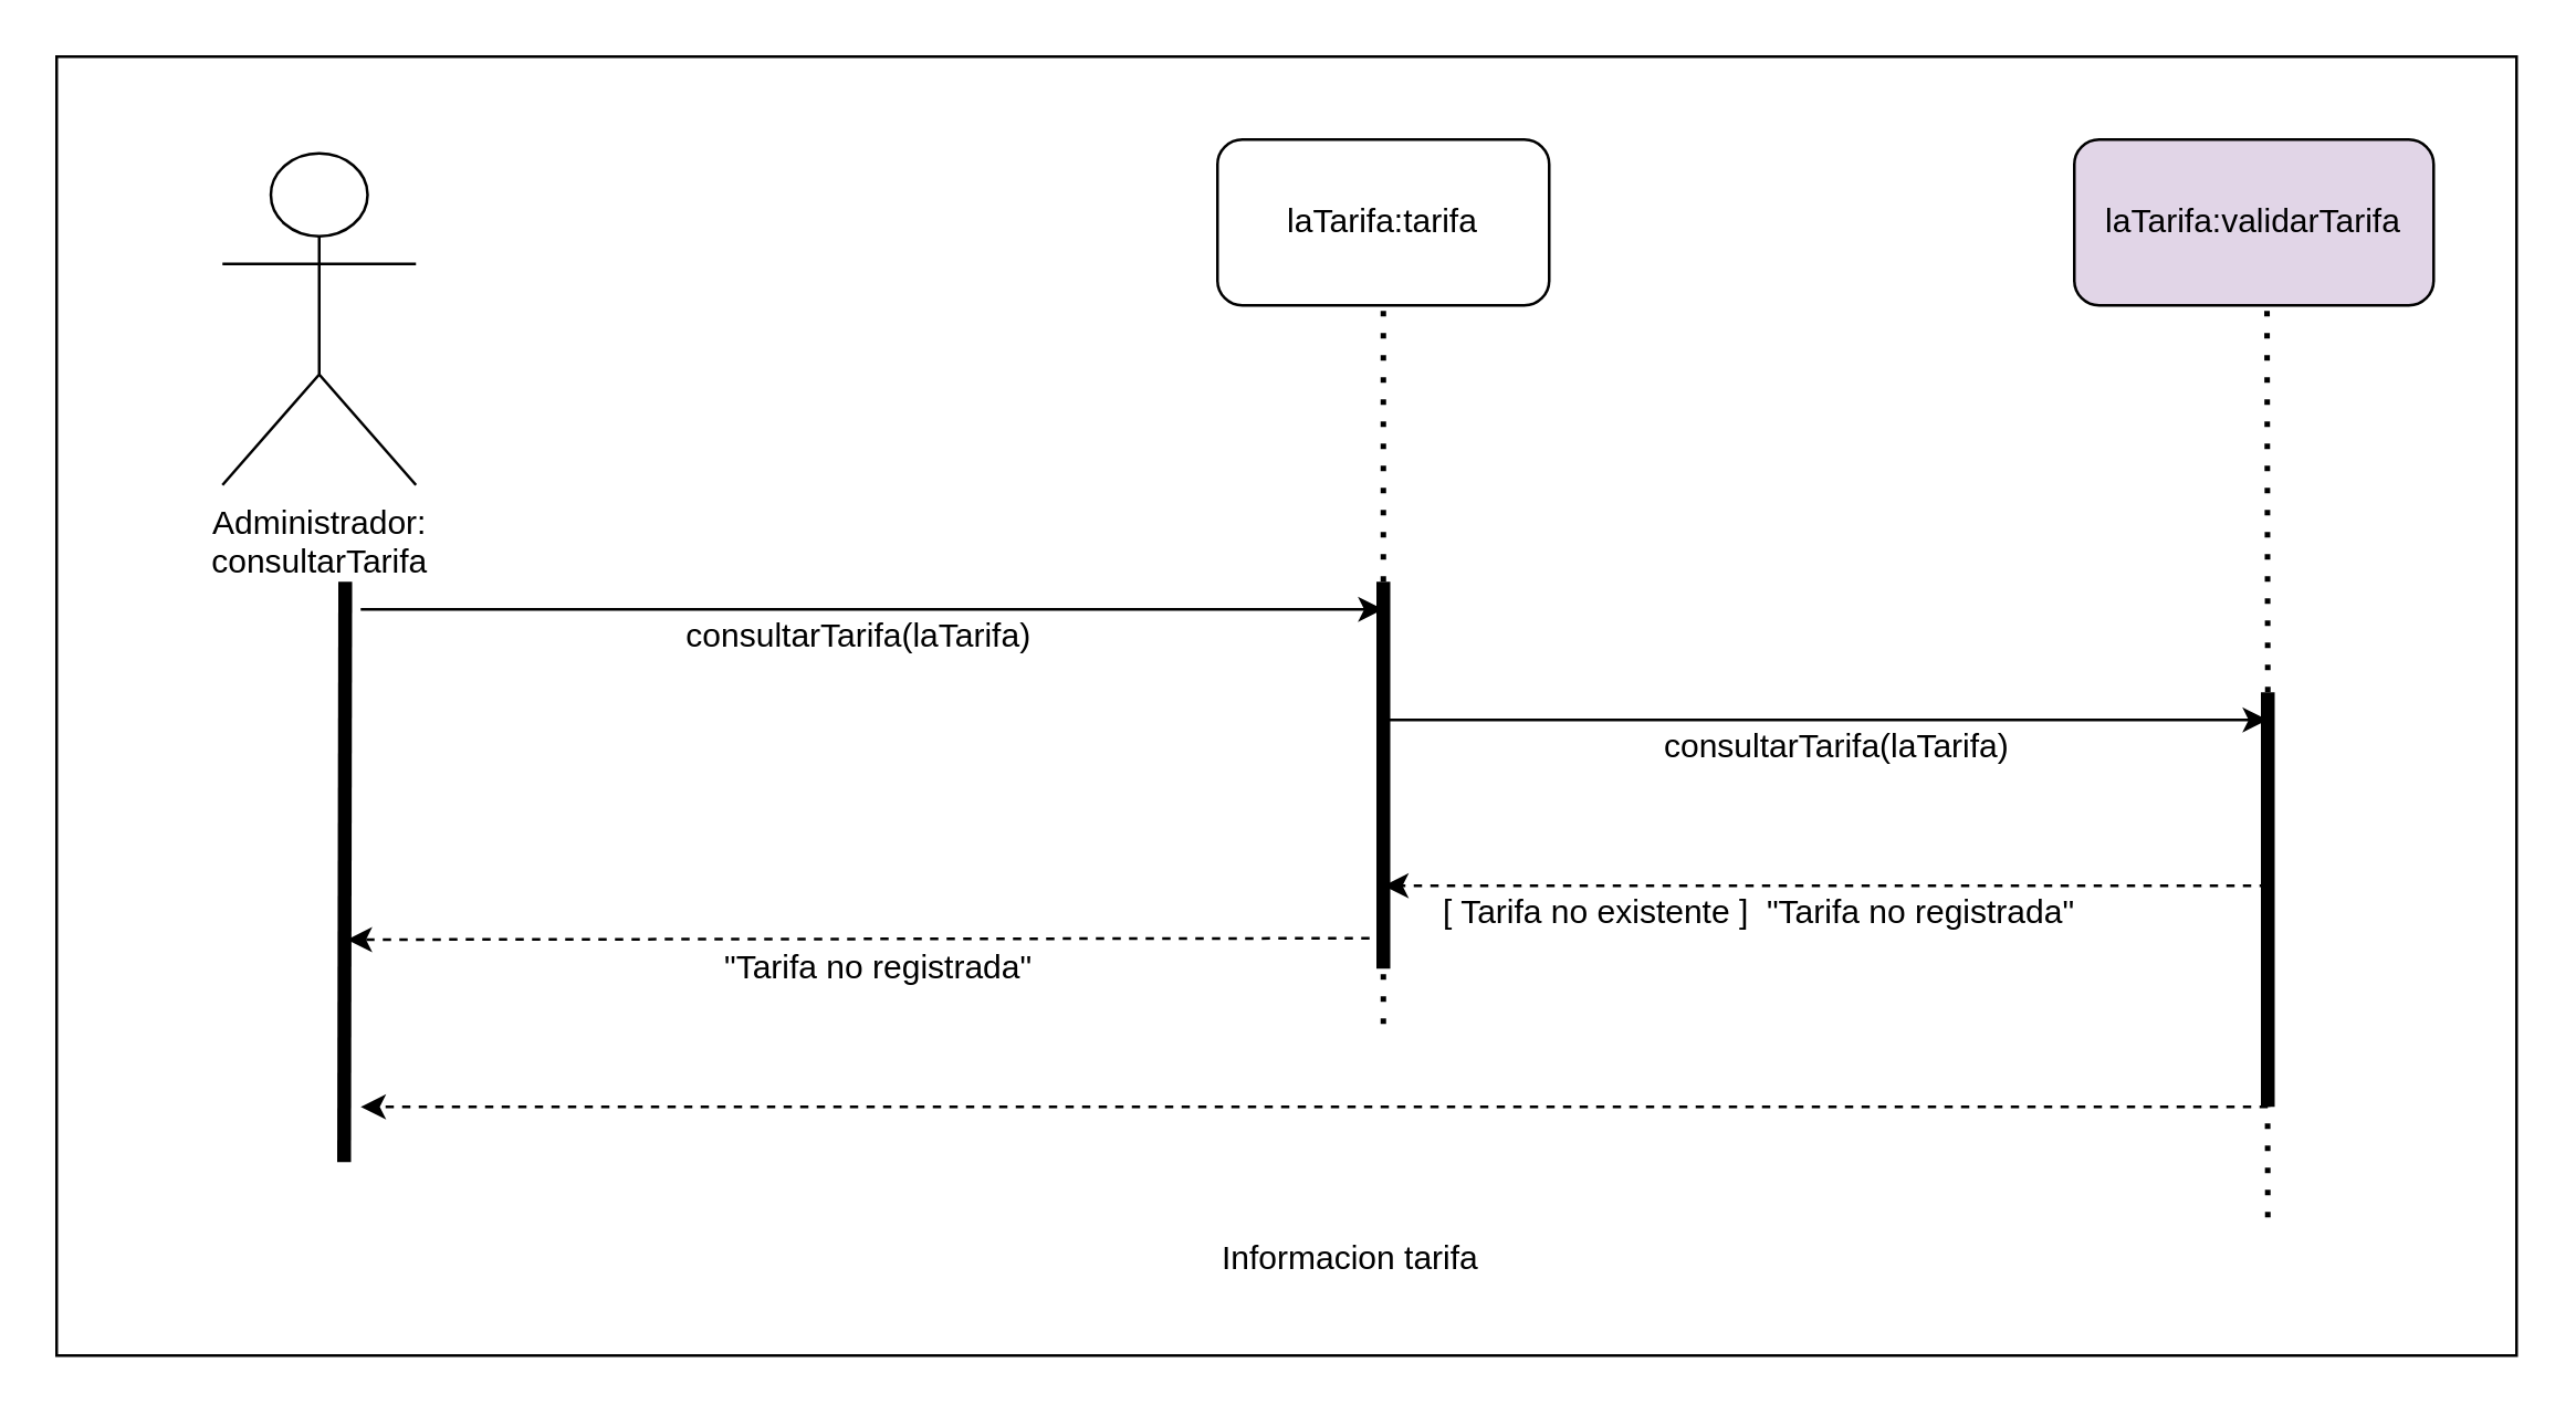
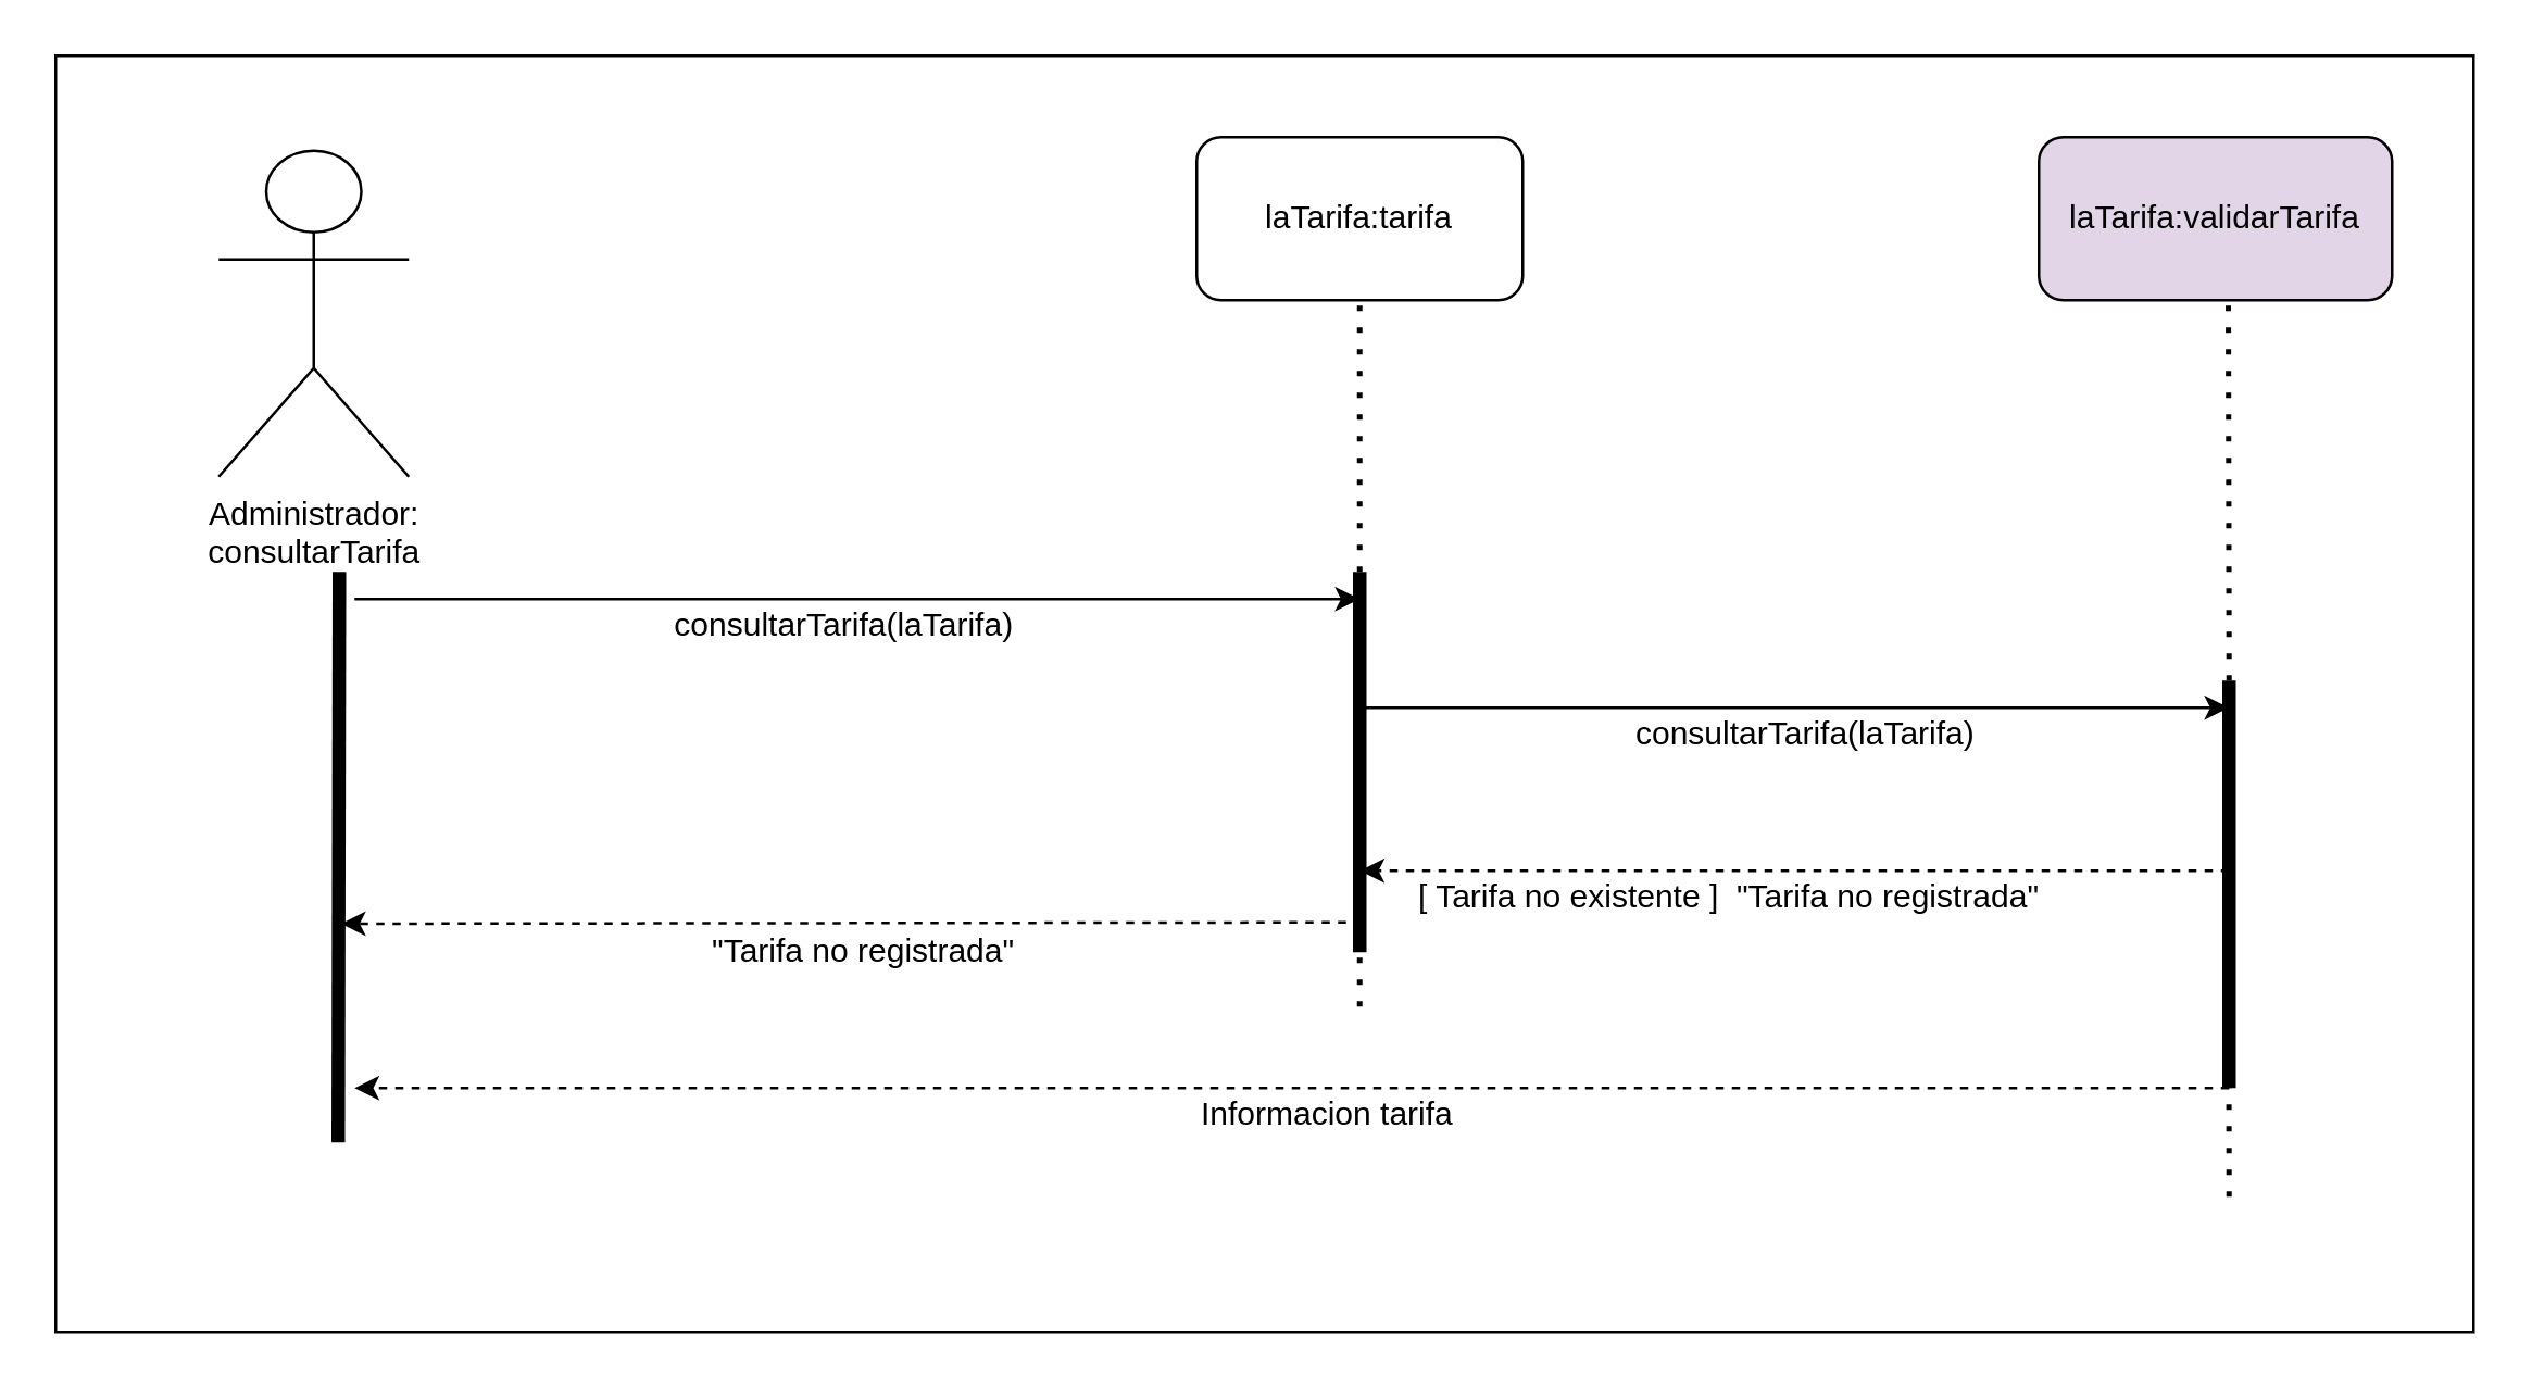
- <mxCell id="22" value="Informacion tarifa" style="text;html=1;align=left;verticalAlign=middle;resizable=0;points=[];autosize=1;strokeColor=none;" parent="1" vertex="1"><mxGeometry x="440" y="445" width="110" height="20" as="geometry" /></mxCell>
+ <mxCell id="22" value="Informacion tarifa" style="text;html=1;align=left;verticalAlign=middle;resizable=0;points=[];autosize=1;strokeColor=none;" parent="1" vertex="1"><mxGeometry x="440" y="400" width="110" height="20" as="geometry" /></mxCell>
